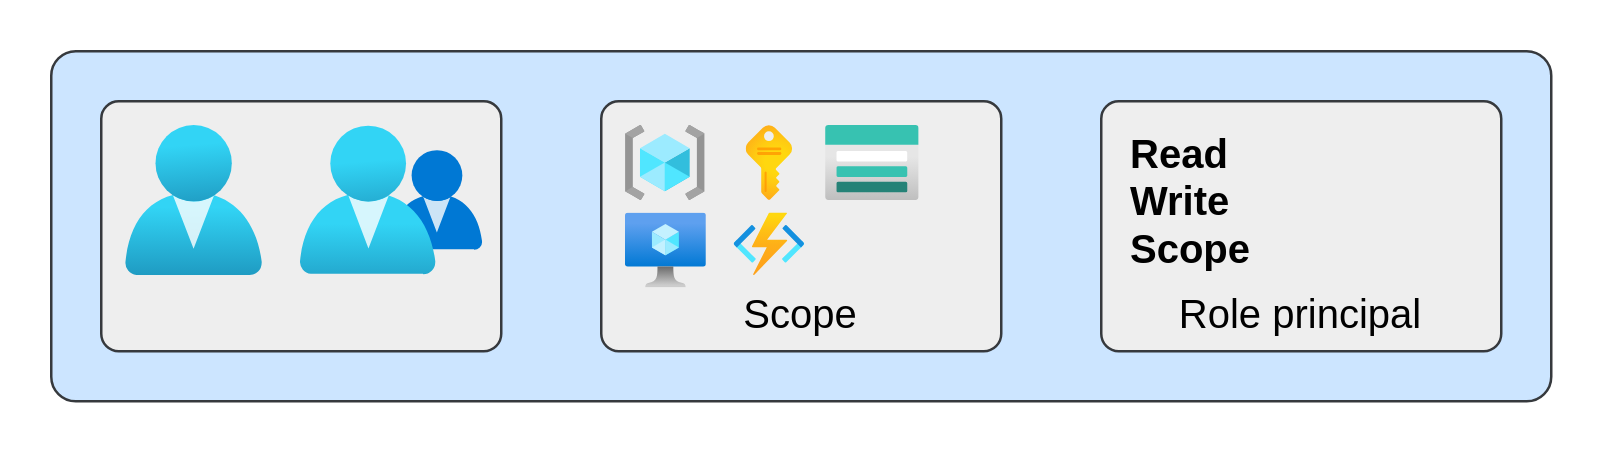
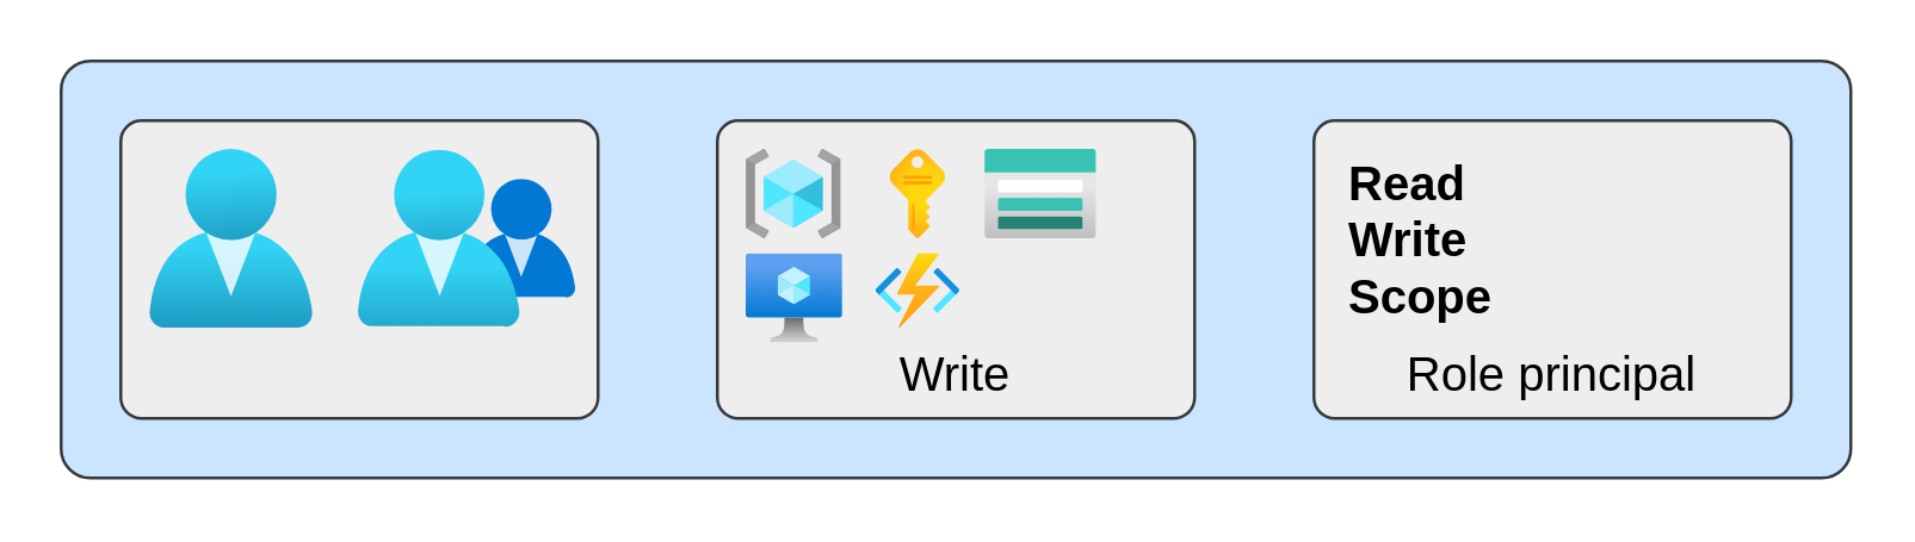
- <mxCell id="15" value="Scope" style="text;html=1;strokeColor=none;fillColor=none;align=center;verticalAlign=middle;whiteSpace=wrap;rounded=0;fontSize=16;fontColor=#000000;" parent="1" vertex="1"><mxGeometry x="250" y="110" width="140" height="30" as="geometry" /></mxCell>
+ <mxCell id="15" value="Write" style="text;html=1;strokeColor=none;fillColor=none;align=center;verticalAlign=middle;whiteSpace=wrap;rounded=0;fontSize=16;fontColor=#000000;" parent="1" vertex="1"><mxGeometry x="250" y="110" width="140" height="30" as="geometry" /></mxCell>
